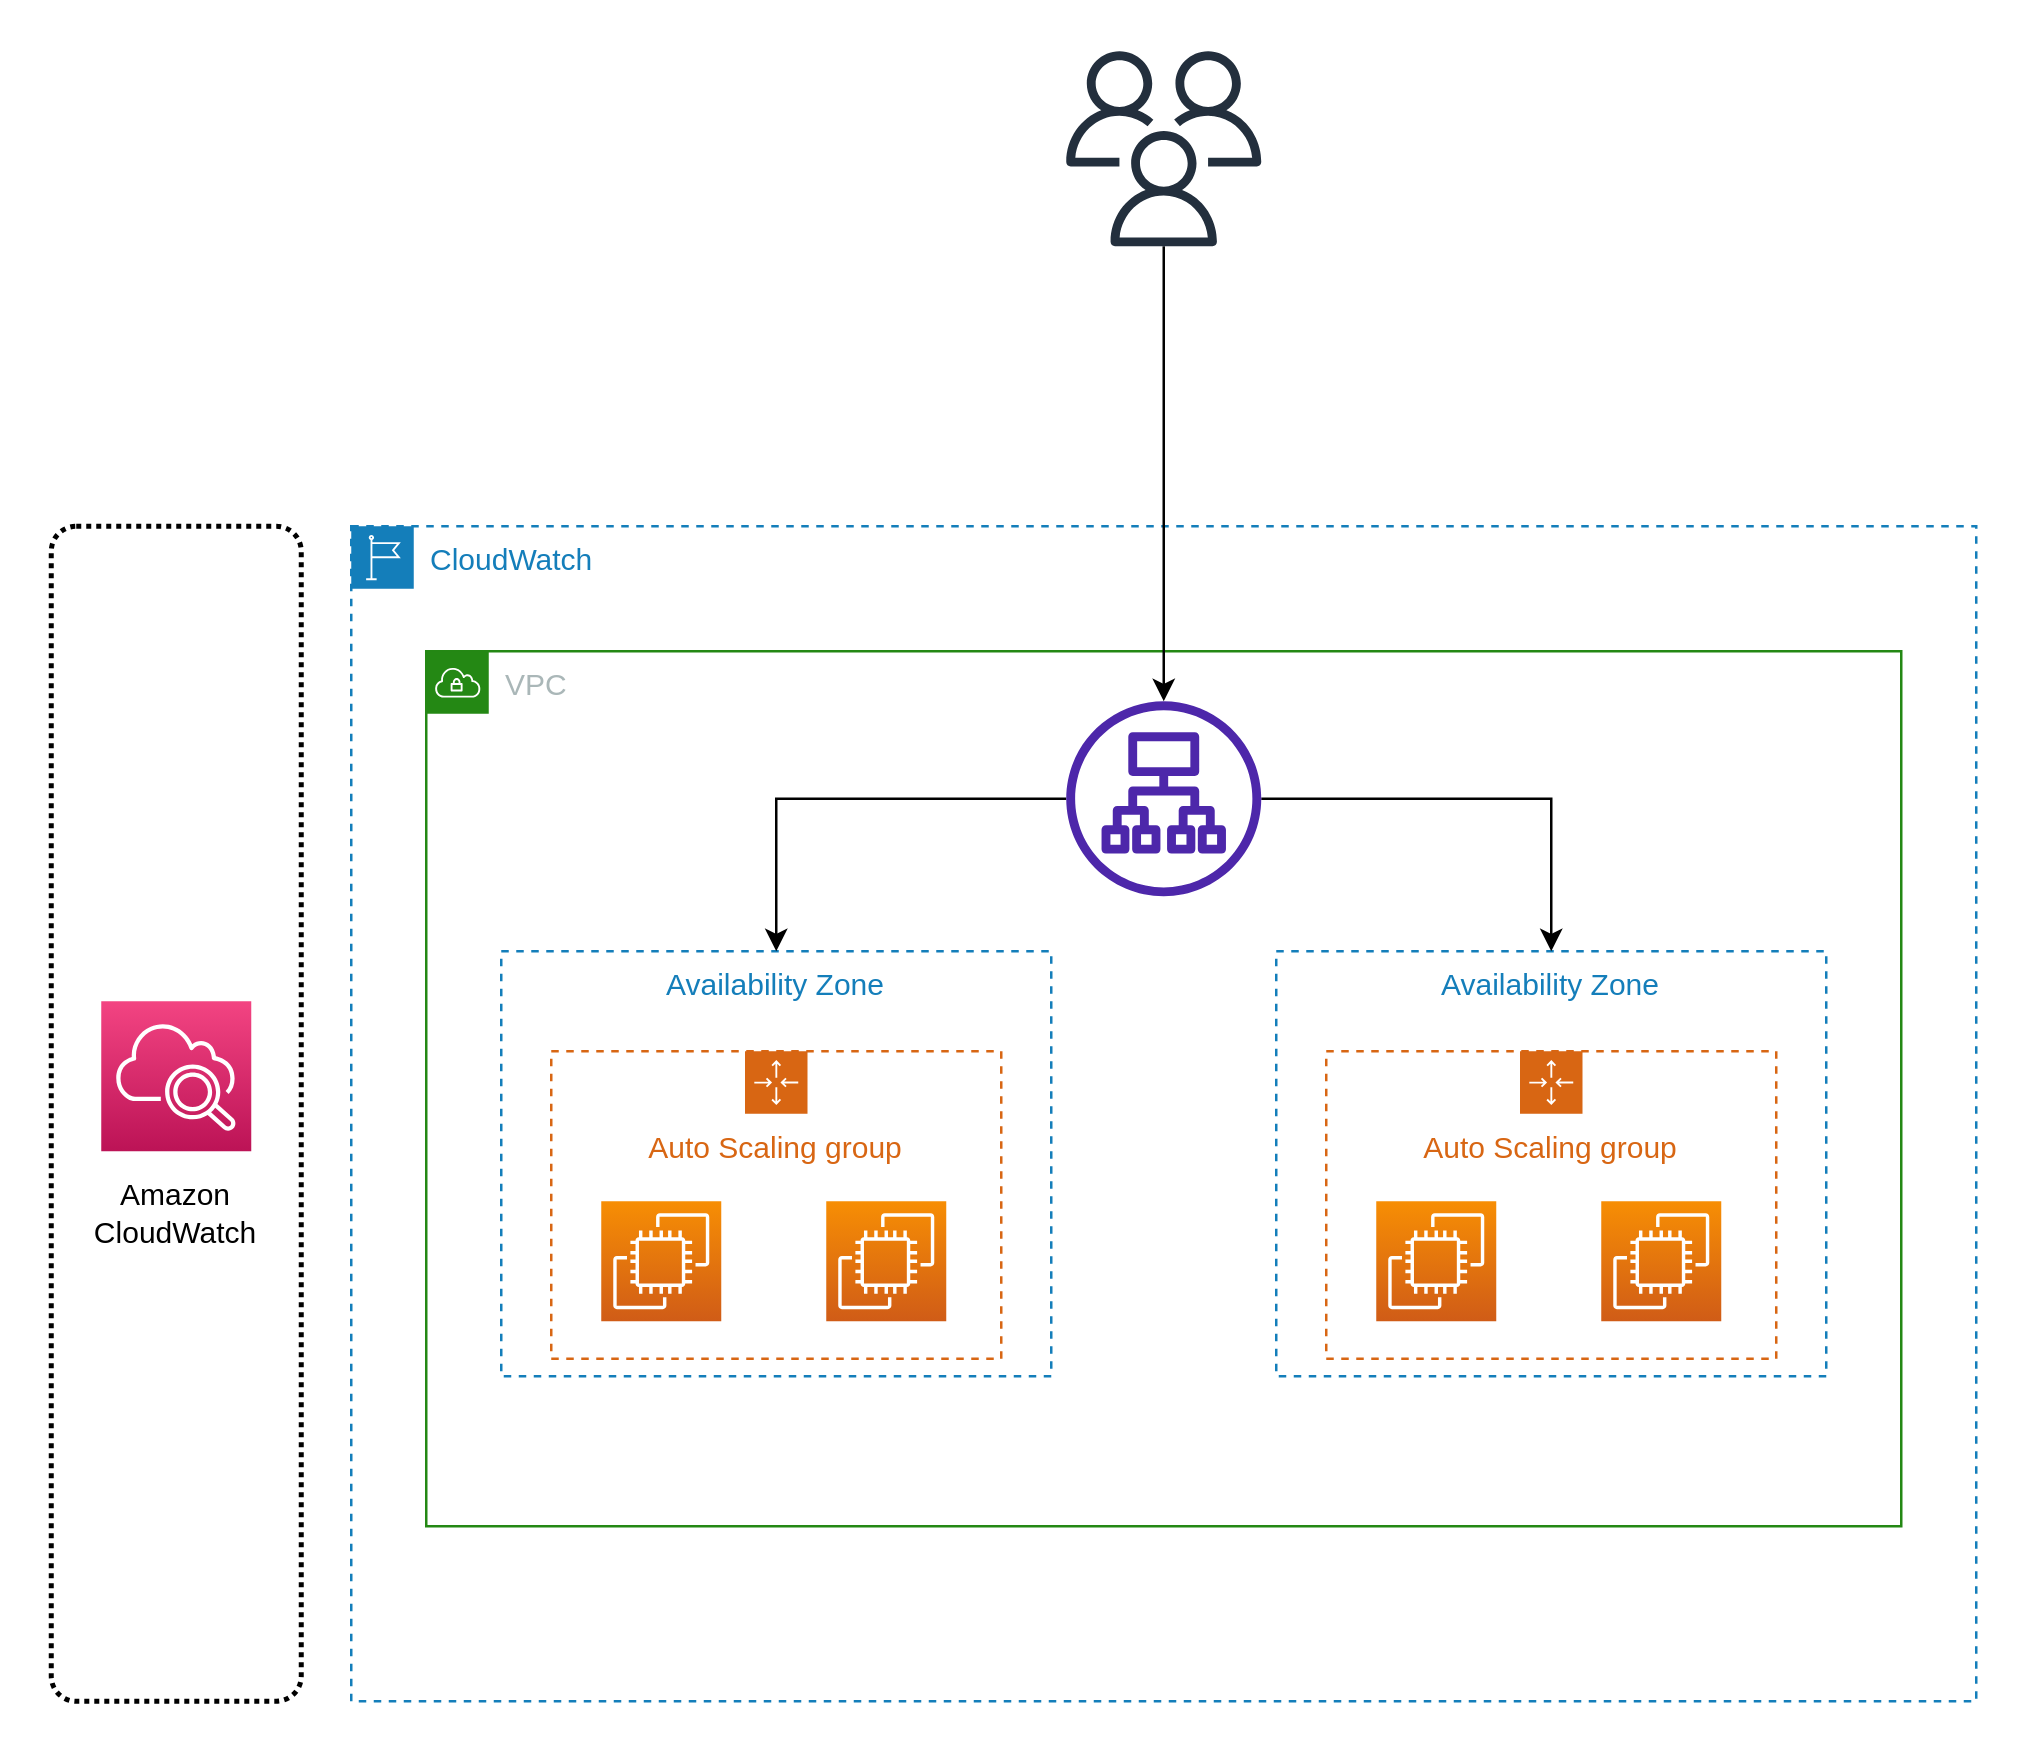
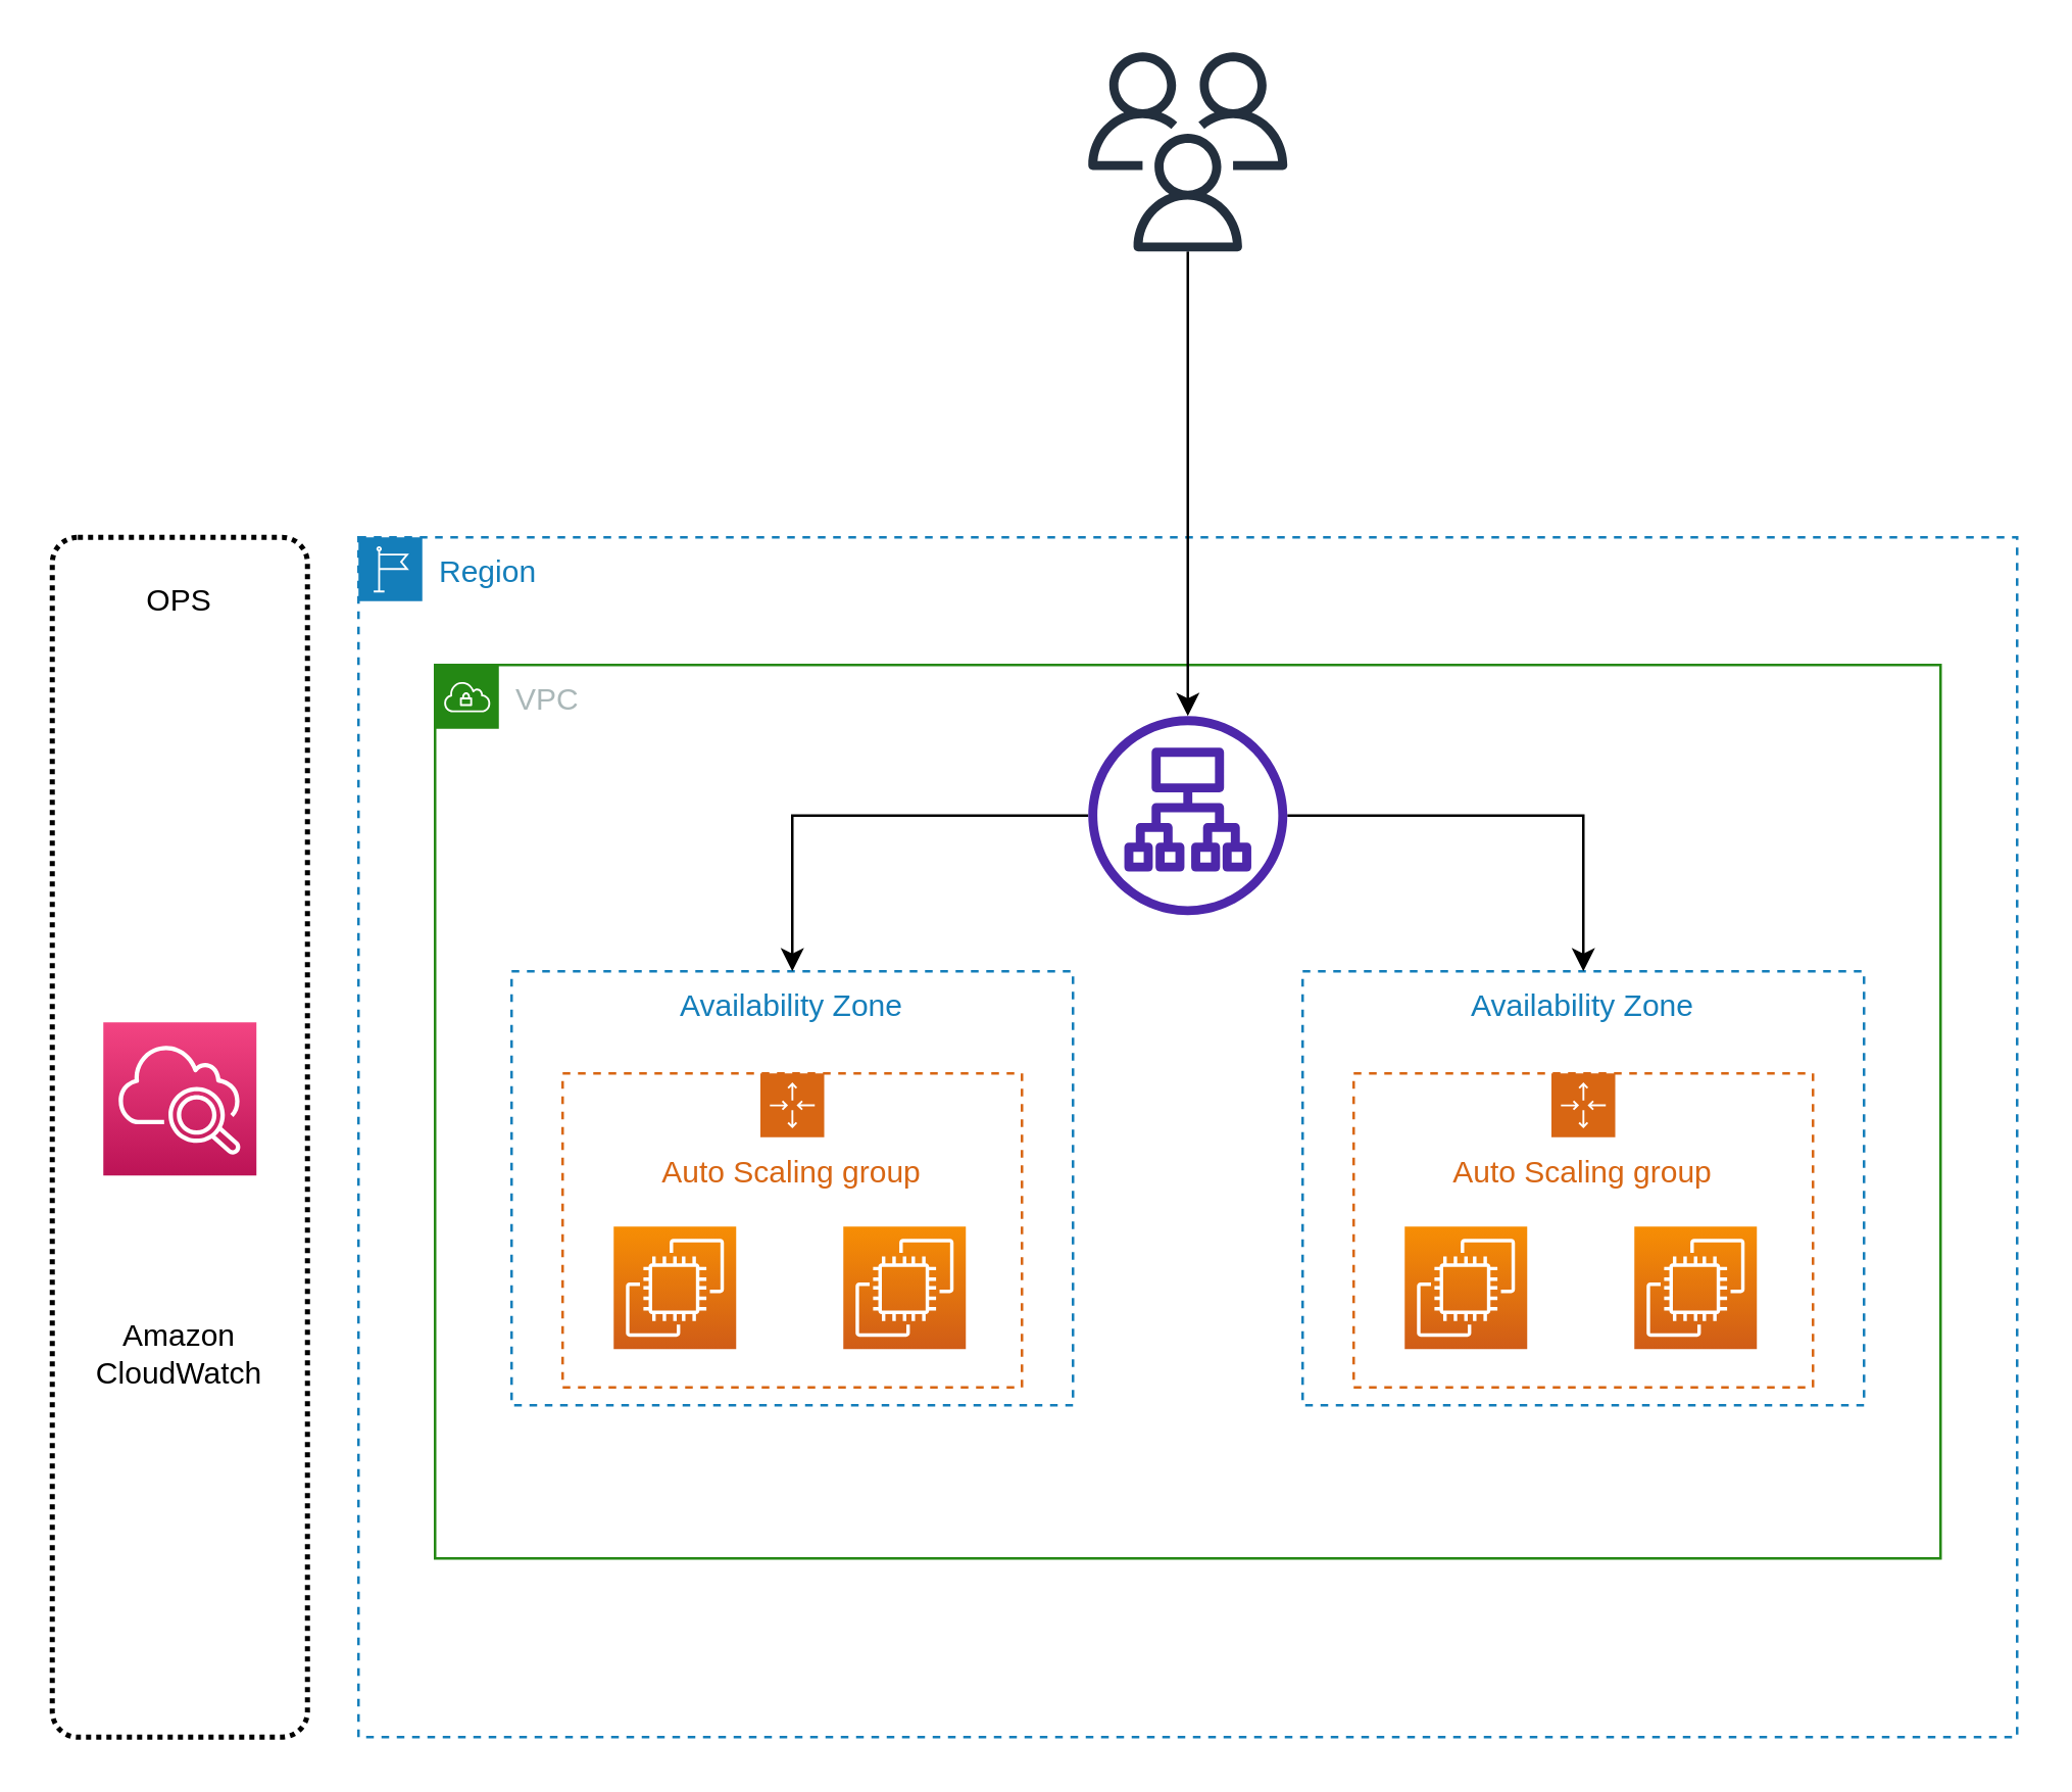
- <mxCell id="2" value="CloudWatch" style="points=[[0,0],[0.25,0],[0.5,0],[0.75,0],[1,0],[1,0.25],[1,0.5],[1,0.75],[1,1],[0.75,1],[0.5,1],[0.25,1],[0,1],[0,0.75],[0,0.5],[0,0.25]];outlineConnect=0;gradientColor=none;html=1;whiteSpace=wrap;fontSize=12;fontStyle=0;container=1;pointerEvents=0;collapsible=0;recursiveResize=0;shape=mxgraph.aws4.group;grIcon=mxgraph.aws4.group_region;strokeColor=#147EBA;fillColor=none;verticalAlign=top;align=left;spacingLeft=30;fontColor=#147EBA;dashed=1;" vertex="1" parent="1"><mxGeometry x="140" y="210" width="650" height="470" as="geometry" /></mxCell>
+ <mxCell id="2" value="Region" style="points=[[0,0],[0.25,0],[0.5,0],[0.75,0],[1,0],[1,0.25],[1,0.5],[1,0.75],[1,1],[0.75,1],[0.5,1],[0.25,1],[0,1],[0,0.75],[0,0.5],[0,0.25]];outlineConnect=0;gradientColor=none;html=1;whiteSpace=wrap;fontSize=12;fontStyle=0;container=1;pointerEvents=0;collapsible=0;recursiveResize=0;shape=mxgraph.aws4.group;grIcon=mxgraph.aws4.group_region;strokeColor=#147EBA;fillColor=none;verticalAlign=top;align=left;spacingLeft=30;fontColor=#147EBA;dashed=1;" vertex="1" parent="1"><mxGeometry x="140" y="210" width="650" height="470" as="geometry" /></mxCell>
+ <mxCell id="21" value="OPS" style="text;html=1;strokeColor=none;fillColor=none;align=center;verticalAlign=middle;whiteSpace=wrap;rounded=0;" vertex="1" parent="1"><mxGeometry x="40" y="220" width="60" height="30" as="geometry" /></mxCell>
- <mxCell id="22" value="Amazon CloudWatch" style="text;html=1;strokeColor=none;fillColor=none;align=center;verticalAlign=middle;whiteSpace=wrap;rounded=0;" vertex="1" parent="1"><mxGeometry x="40" y="470" width="60" height="30" as="geometry" /></mxCell>
+ <mxCell id="22" value="Amazon CloudWatch" style="text;html=1;strokeColor=none;fillColor=none;align=center;verticalAlign=middle;whiteSpace=wrap;rounded=0;" vertex="1" parent="1"><mxGeometry x="40" y="515" width="60" height="30" as="geometry" /></mxCell>
